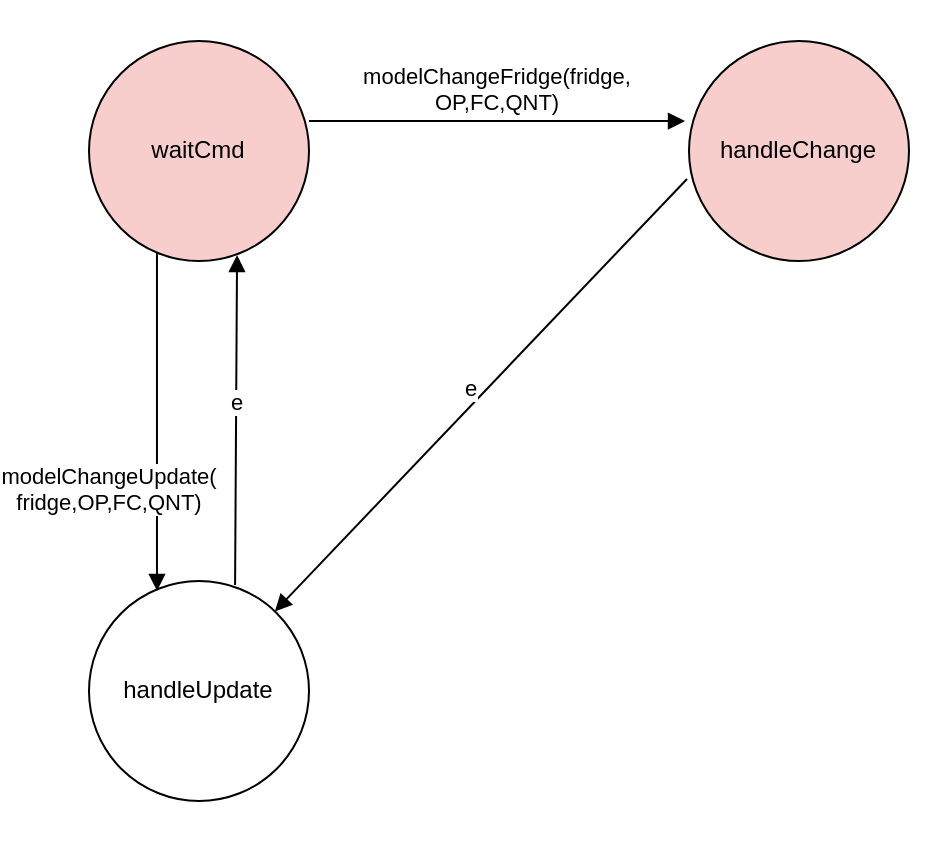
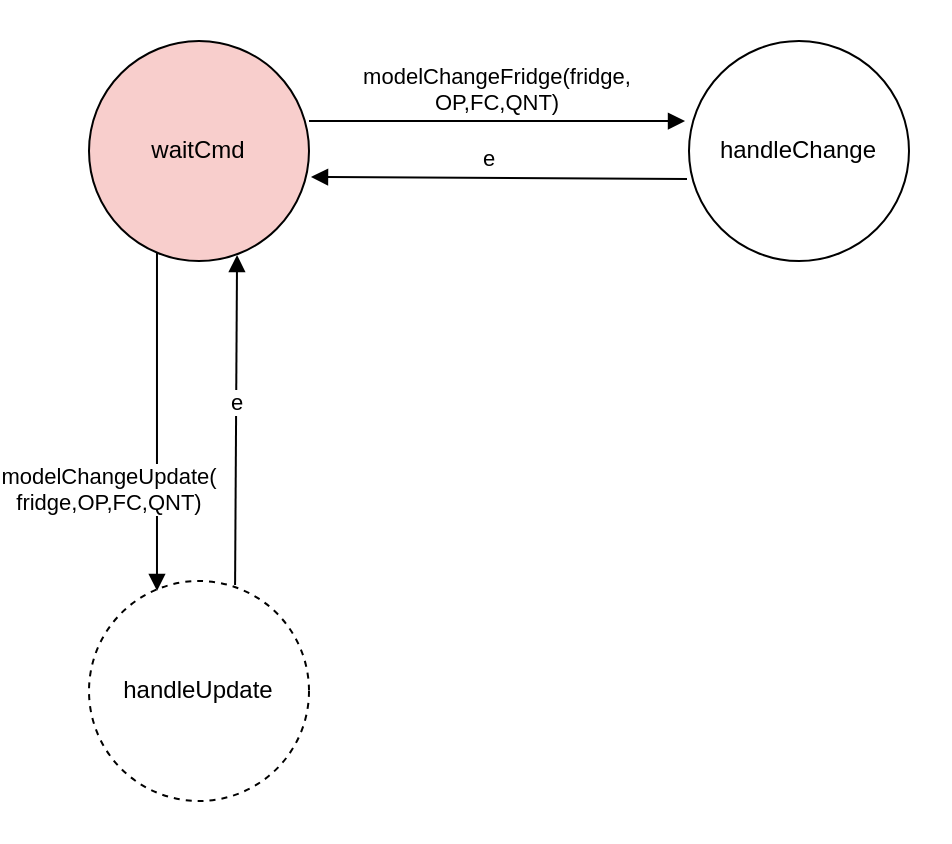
- <mxCell id="4" value="handleChange" style="ellipse;whiteSpace=wrap;html=1;fillColor=#f8cecc;" vertex="1" parent="1"><mxGeometry x="320" y="20" width="110" height="110" as="geometry" /></mxCell>
+ <mxCell id="4" value="handleChange" style="ellipse;whiteSpace=wrap;html=1;" vertex="1" parent="1"><mxGeometry x="320" y="20" width="110" height="110" as="geometry" /></mxCell>
- <mxCell id="6" value="e" style="html=1;verticalAlign=bottom;endArrow=block;exitX=-0.009;exitY=0.627;exitDx=0;exitDy=0;exitPerimeter=0;" edge="1" parent="1" source="4" target="3"><mxGeometry x="0.053" width="80" relative="1" as="geometry"><mxPoint x="200" y="140" as="sourcePoint" /><mxPoint x="280" y="140" as="targetPoint" /><mxPoint as="offset" /></mxGeometry></mxCell>
+ <mxCell id="6" value="e" style="html=1;verticalAlign=bottom;endArrow=block;exitX=-0.009;exitY=0.627;exitDx=0;exitDy=0;exitPerimeter=0;entryX=1.009;entryY=0.618;entryDx=0;entryDy=0;entryPerimeter=0;" edge="1" parent="1" source="4" target="2"><mxGeometry x="0.053" width="80" relative="1" as="geometry"><mxPoint x="200" y="140" as="sourcePoint" /><mxPoint x="280" y="140" as="targetPoint" /><mxPoint as="offset" /></mxGeometry></mxCell>
- <mxCell id="3" value="handleUpdate" style="ellipse;whiteSpace=wrap;html=1;" vertex="1" parent="1"><mxGeometry x="20" y="290" width="110" height="110" as="geometry" /></mxCell>
+ <mxCell id="3" value="handleUpdate" style="ellipse;whiteSpace=wrap;html=1;dashed=1;" vertex="1" parent="1"><mxGeometry x="20" y="290" width="110" height="110" as="geometry" /></mxCell>
